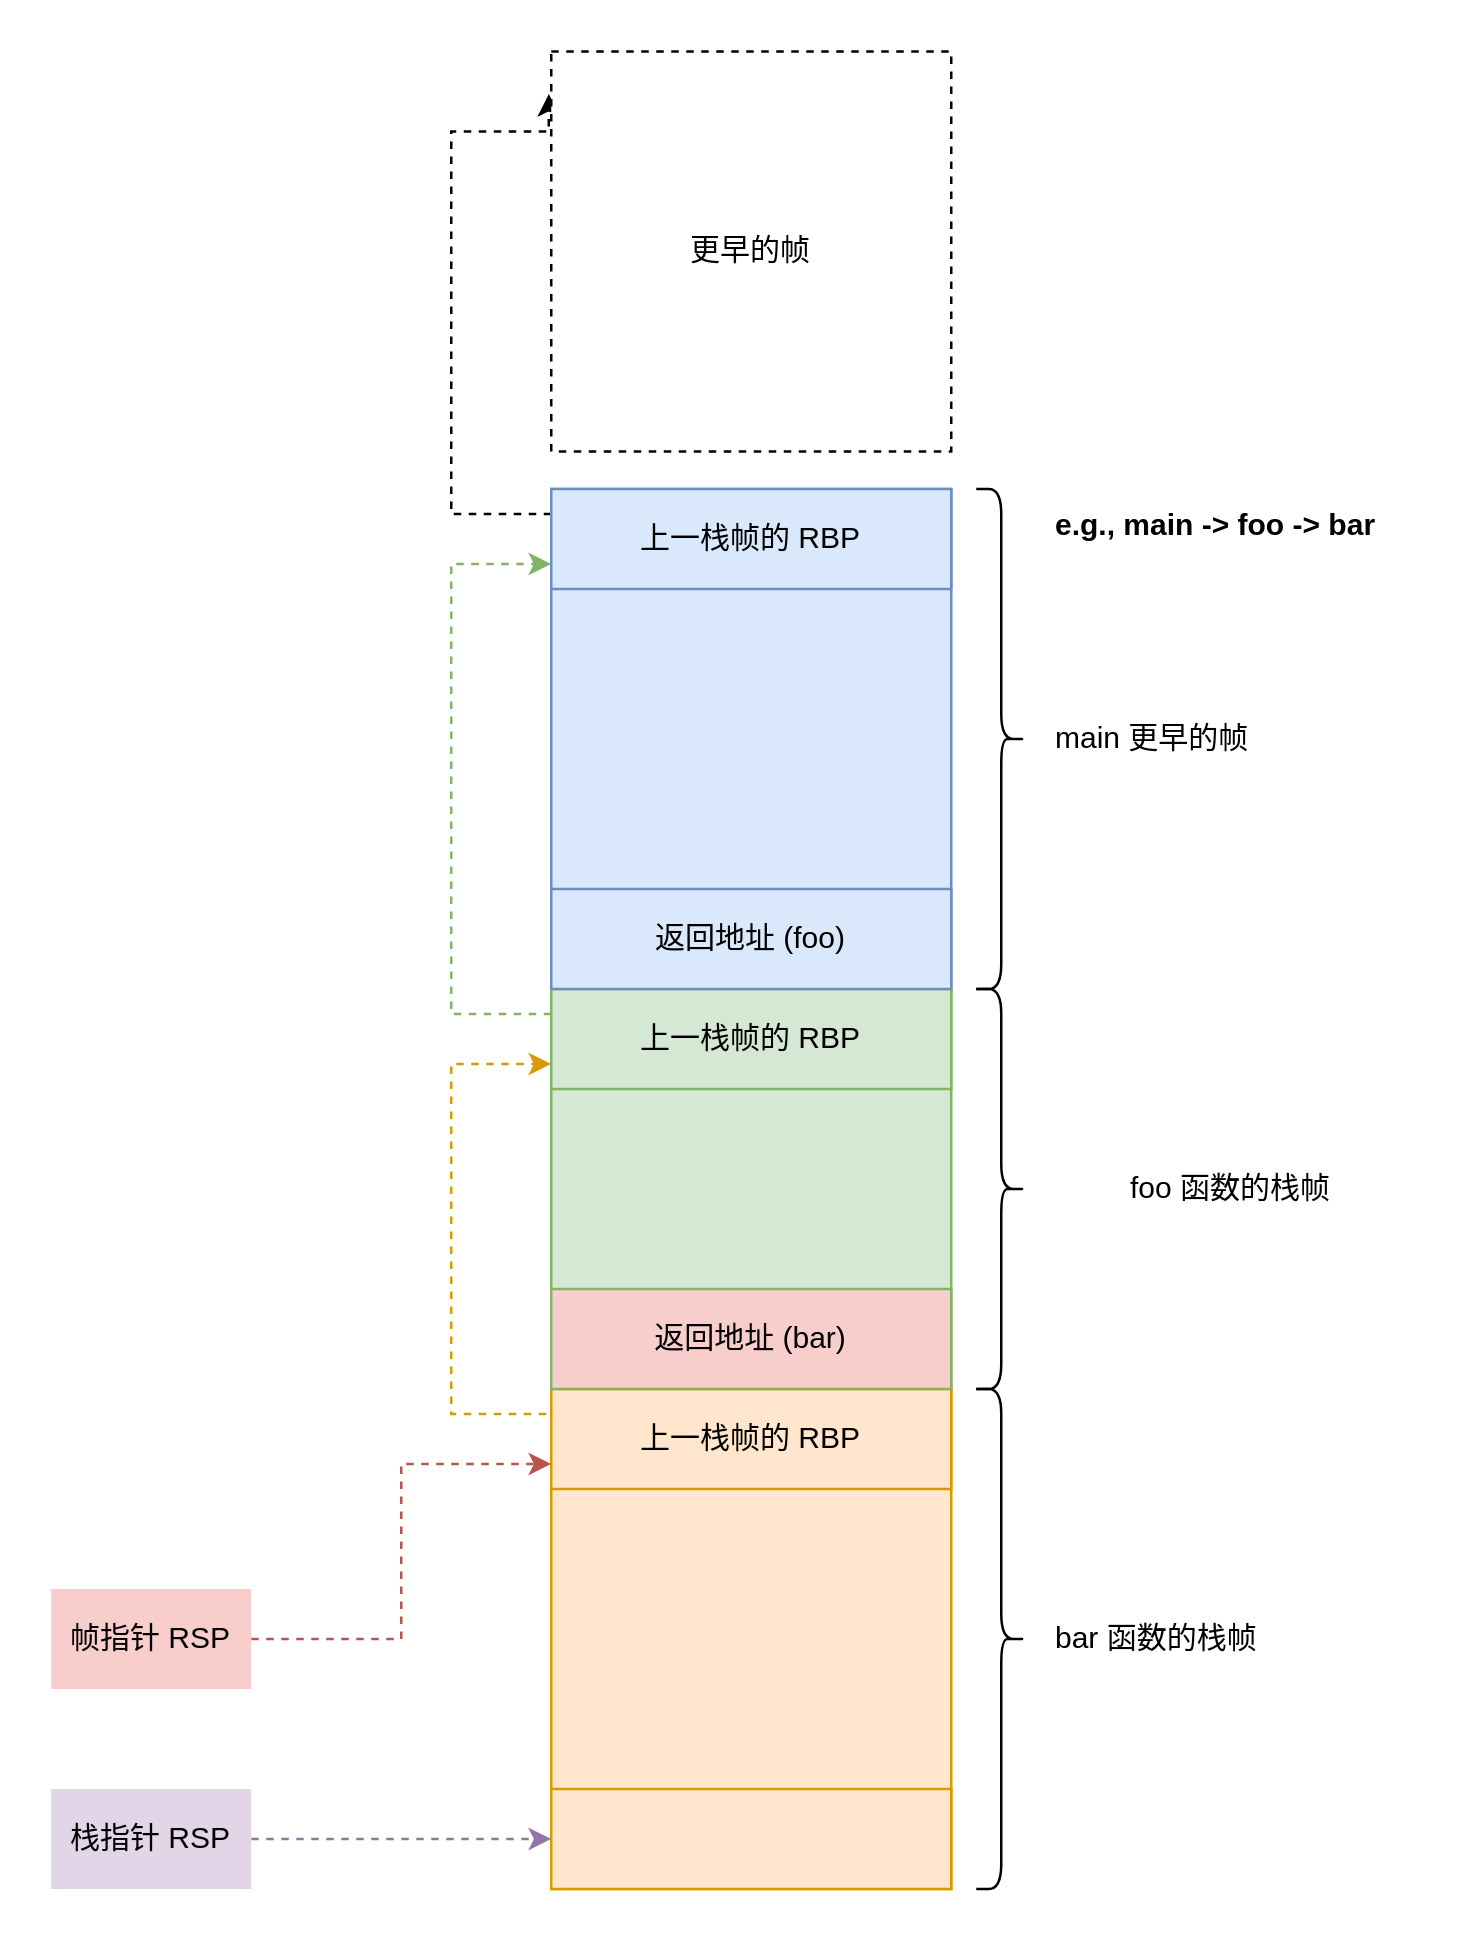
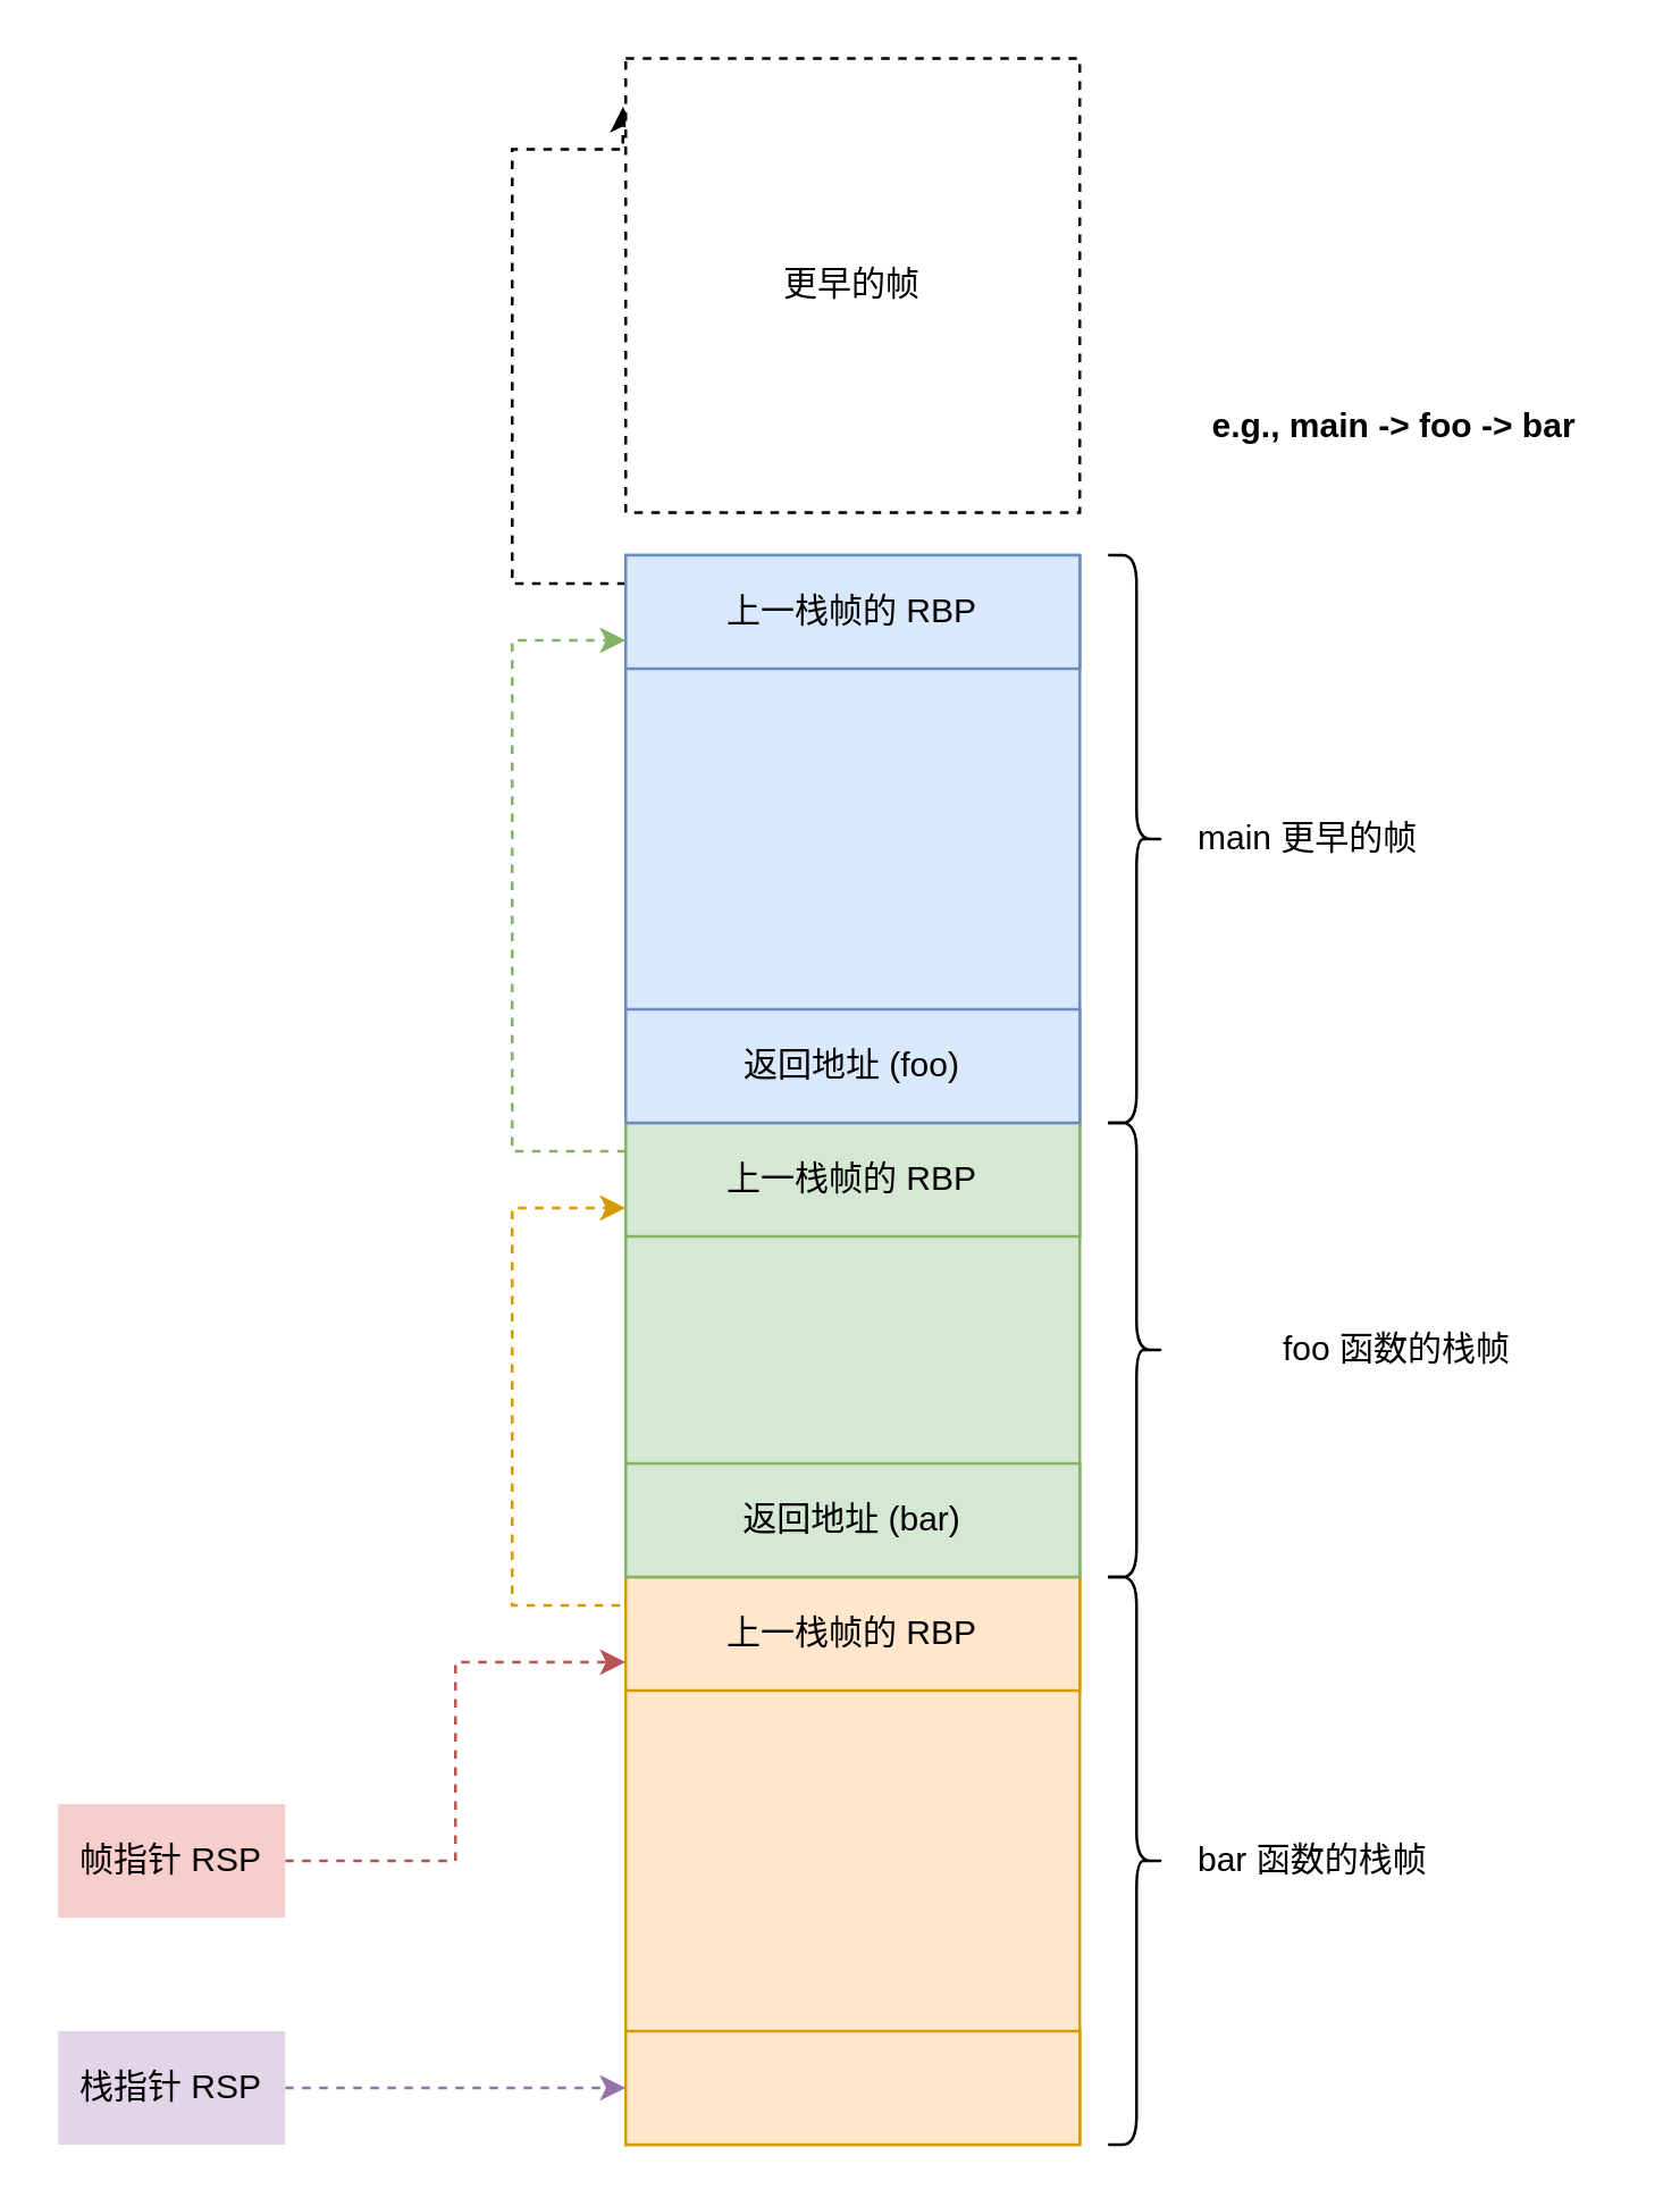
- <mxCell id="25" value="&lt;b&gt;e.g., main -&amp;gt; foo -&amp;gt; bar&lt;/b&gt;" style="text;html=1;align=left;verticalAlign=middle;resizable=0;points=[];autosize=1;strokeColor=none;fillColor=none;" vertex="1" parent="1"><mxGeometry x="420" y="195" width="150" height="30" as="geometry" /></mxCell>
+ <mxCell id="25" value="&lt;b&gt;e.g., main -&amp;gt; foo -&amp;gt; bar&lt;/b&gt;" style="text;html=1;align=left;verticalAlign=middle;resizable=0;points=[];autosize=1;strokeColor=none;fillColor=none;" vertex="1" parent="1"><mxGeometry x="425" y="135" width="150" height="30" as="geometry" /></mxCell>
- <mxCell id="11" value="返回地址 (bar)" style="rounded=0;whiteSpace=wrap;html=1;fillColor=#f8cecc;strokeColor=#82b366;" vertex="1" parent="1"><mxGeometry x="220" y="515" width="160" height="40" as="geometry" /></mxCell>
+ <mxCell id="11" value="返回地址 (bar)" style="rounded=0;whiteSpace=wrap;html=1;fillColor=#d5e8d4;strokeColor=#82b366;" vertex="1" parent="1"><mxGeometry x="220" y="515" width="160" height="40" as="geometry" /></mxCell>
